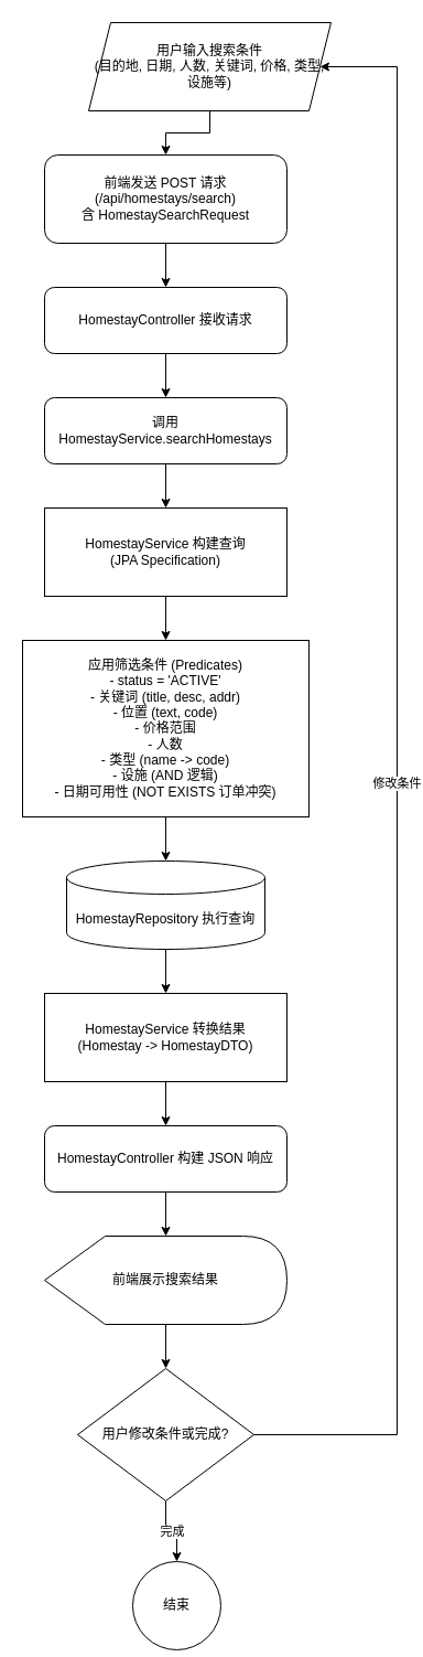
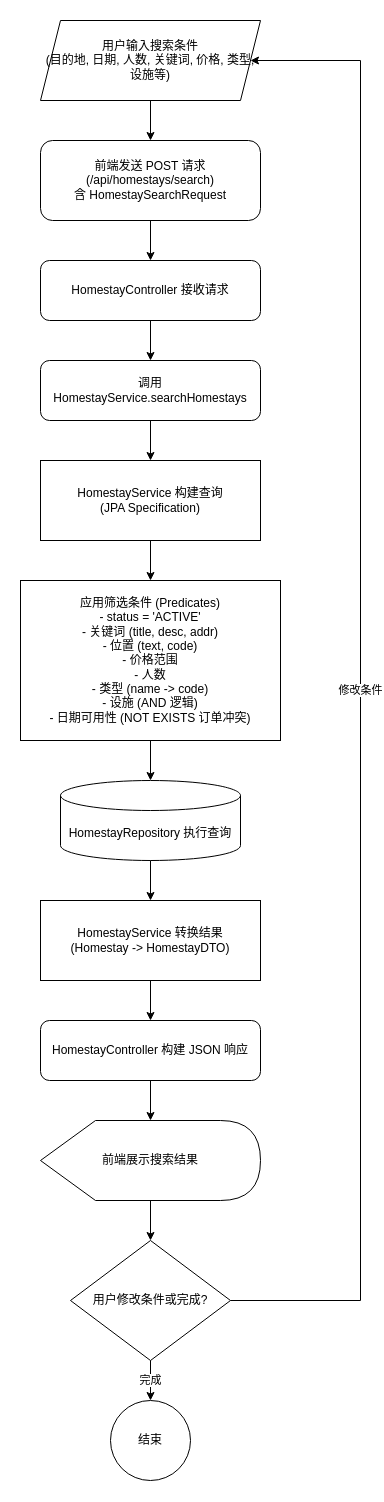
- <mxCell id="2" value="用户输入搜索条件&#10;(目的地, 日期, 人数, 关键词, 价格, 类型, 设施等)" style="shape=parallelogram;perimeter=parallelogramPerimeter;whiteSpace=wrap;html=1;fixedSize=1;" vertex="1" parent="1"><mxGeometry x="80" y="20" width="220" height="80" as="geometry" /></mxCell>
+ <mxCell id="2" value="用户输入搜索条件&#10;(目的地, 日期, 人数, 关键词, 价格, 类型, 设施等)" style="shape=parallelogram;perimeter=parallelogramPerimeter;whiteSpace=wrap;html=1;fixedSize=1;" vertex="1" parent="1"><mxGeometry x="40" y="20" width="220" height="80" as="geometry" /></mxCell>
- <mxCell id="23" value="结束" style="ellipse;whiteSpace=wrap;html=1;aspect=fixed;" vertex="1" parent="1"><mxGeometry x="120" y="1415" width="80" height="80" as="geometry" /></mxCell>
+ <mxCell id="23" value="结束" style="ellipse;whiteSpace=wrap;html=1;aspect=fixed;" vertex="1" parent="1"><mxGeometry x="110" y="1400" width="80" height="80" as="geometry" /></mxCell>
